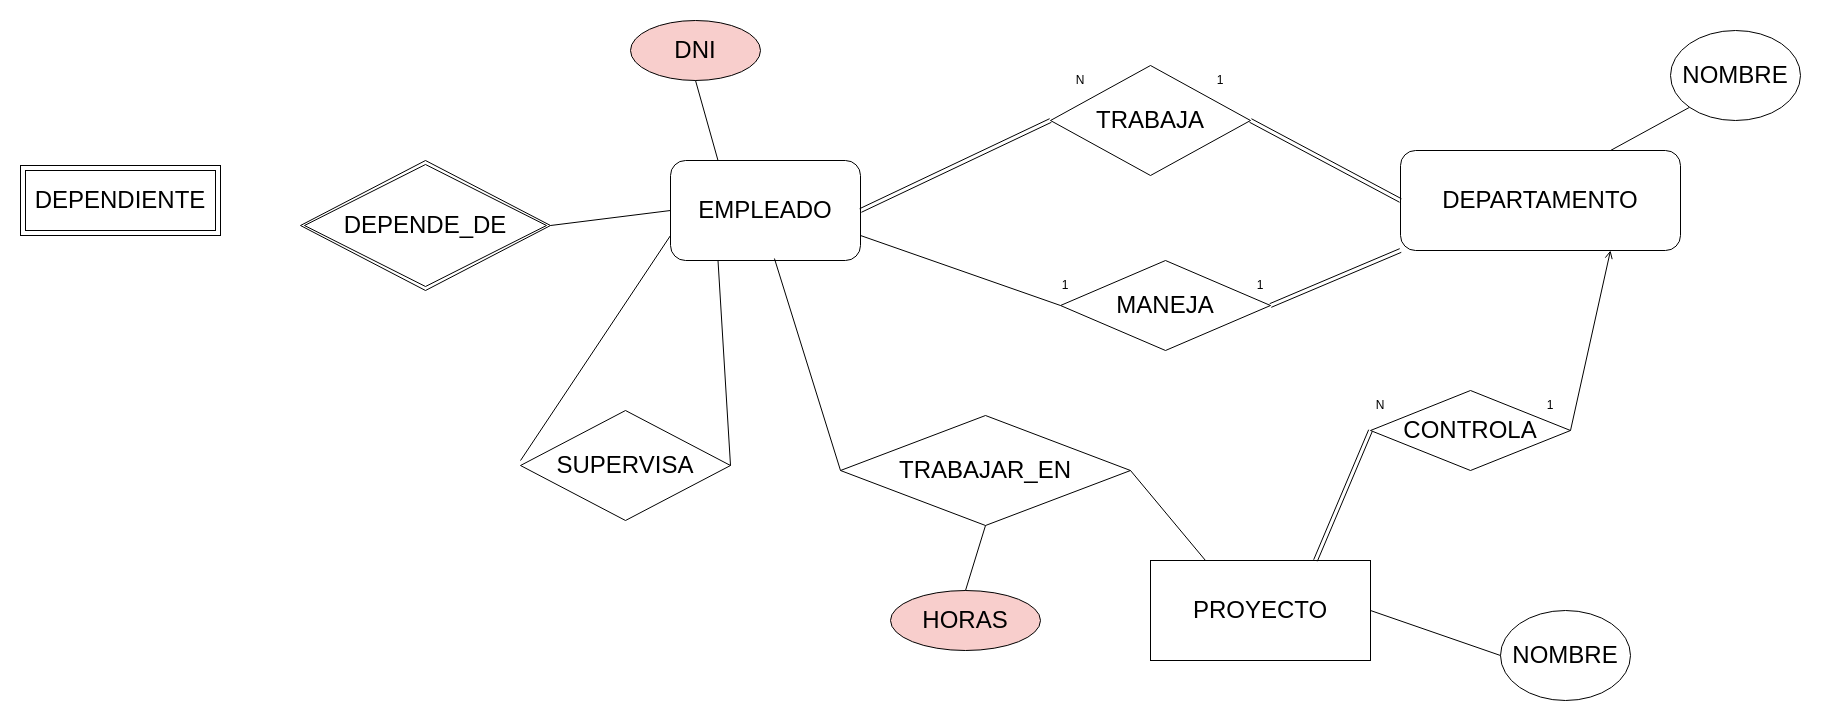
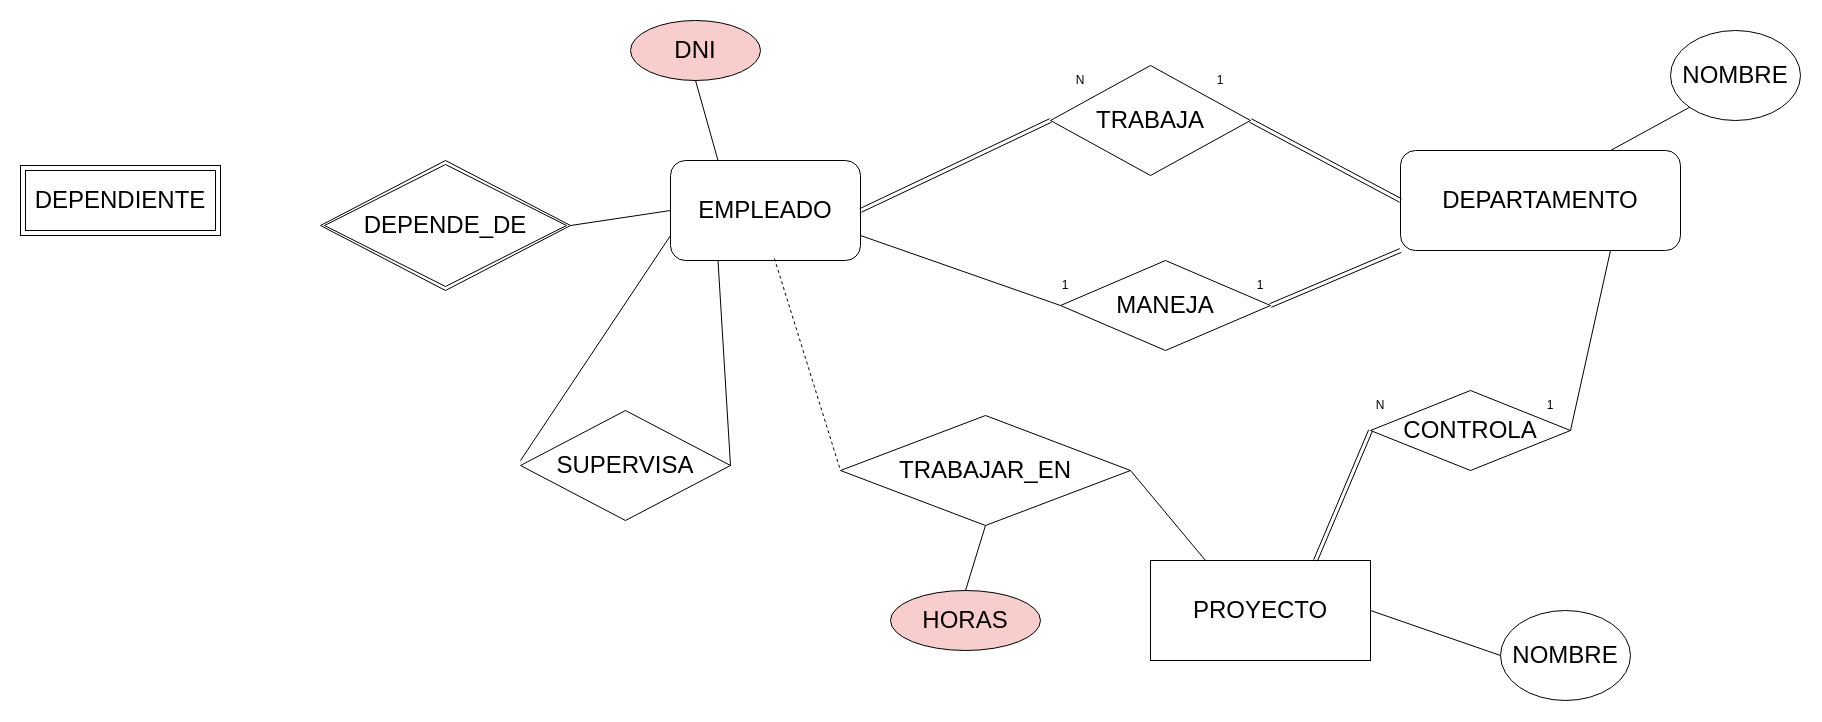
- <mxCell id="19" value="&lt;font style=&quot;font-size: 24px;&quot;&gt;DEPENDE_DE&lt;/font&gt;" style="shape=rhombus;double=1;perimeter=rhombusPerimeter;whiteSpace=wrap;html=1;align=center;" vertex="1" parent="1"><mxGeometry x="300" y="160" width="250" height="130" as="geometry" /></mxCell>
+ <mxCell id="19" value="&lt;font style=&quot;font-size: 24px;&quot;&gt;DEPENDE_DE&lt;/font&gt;" style="shape=rhombus;double=1;perimeter=rhombusPerimeter;whiteSpace=wrap;html=1;align=center;" vertex="1" parent="1"><mxGeometry x="320" y="160" width="250" height="130" as="geometry" /></mxCell>
- <mxCell id="14" value="" style="endArrow=open;html=1;rounded=0;exitX=1;exitY=0.5;exitDx=0;exitDy=0;entryX=0.75;entryY=1;entryDx=0;entryDy=0;" edge="1" parent="1" source="37" target="3"><mxGeometry width="50" height="50" relative="1" as="geometry"><mxPoint x="1070" y="310" as="sourcePoint" /><mxPoint x="1120" y="260" as="targetPoint" /></mxGeometry></mxCell>
+ <mxCell id="14" value="" style="endArrow=none;html=1;rounded=0;exitX=1;exitY=0.5;exitDx=0;exitDy=0;entryX=0.75;entryY=1;entryDx=0;entryDy=0;" edge="1" parent="1" source="37" target="3"><mxGeometry width="50" height="50" relative="1" as="geometry"><mxPoint x="1070" y="310" as="sourcePoint" /><mxPoint x="1120" y="260" as="targetPoint" /></mxGeometry></mxCell>
- <mxCell id="11" value="" style="endArrow=none;html=1;rounded=0;exitX=0.547;exitY=0.98;exitDx=0;exitDy=0;exitPerimeter=0;entryX=0;entryY=0.5;entryDx=0;entryDy=0;" edge="1" parent="1" source="2" target="10"><mxGeometry width="50" height="50" relative="1" as="geometry"><mxPoint x="1070" y="320" as="sourcePoint" /><mxPoint x="1120" y="270" as="targetPoint" /></mxGeometry></mxCell>
+ <mxCell id="11" value="" style="endArrow=none;html=1;rounded=0;exitX=0.547;exitY=0.98;exitDx=0;exitDy=0;exitPerimeter=0;entryX=0;entryY=0.5;entryDx=0;entryDy=0;dashed=1;" edge="1" parent="1" source="2" target="10"><mxGeometry width="50" height="50" relative="1" as="geometry"><mxPoint x="1070" y="320" as="sourcePoint" /><mxPoint x="1120" y="270" as="targetPoint" /></mxGeometry></mxCell>
